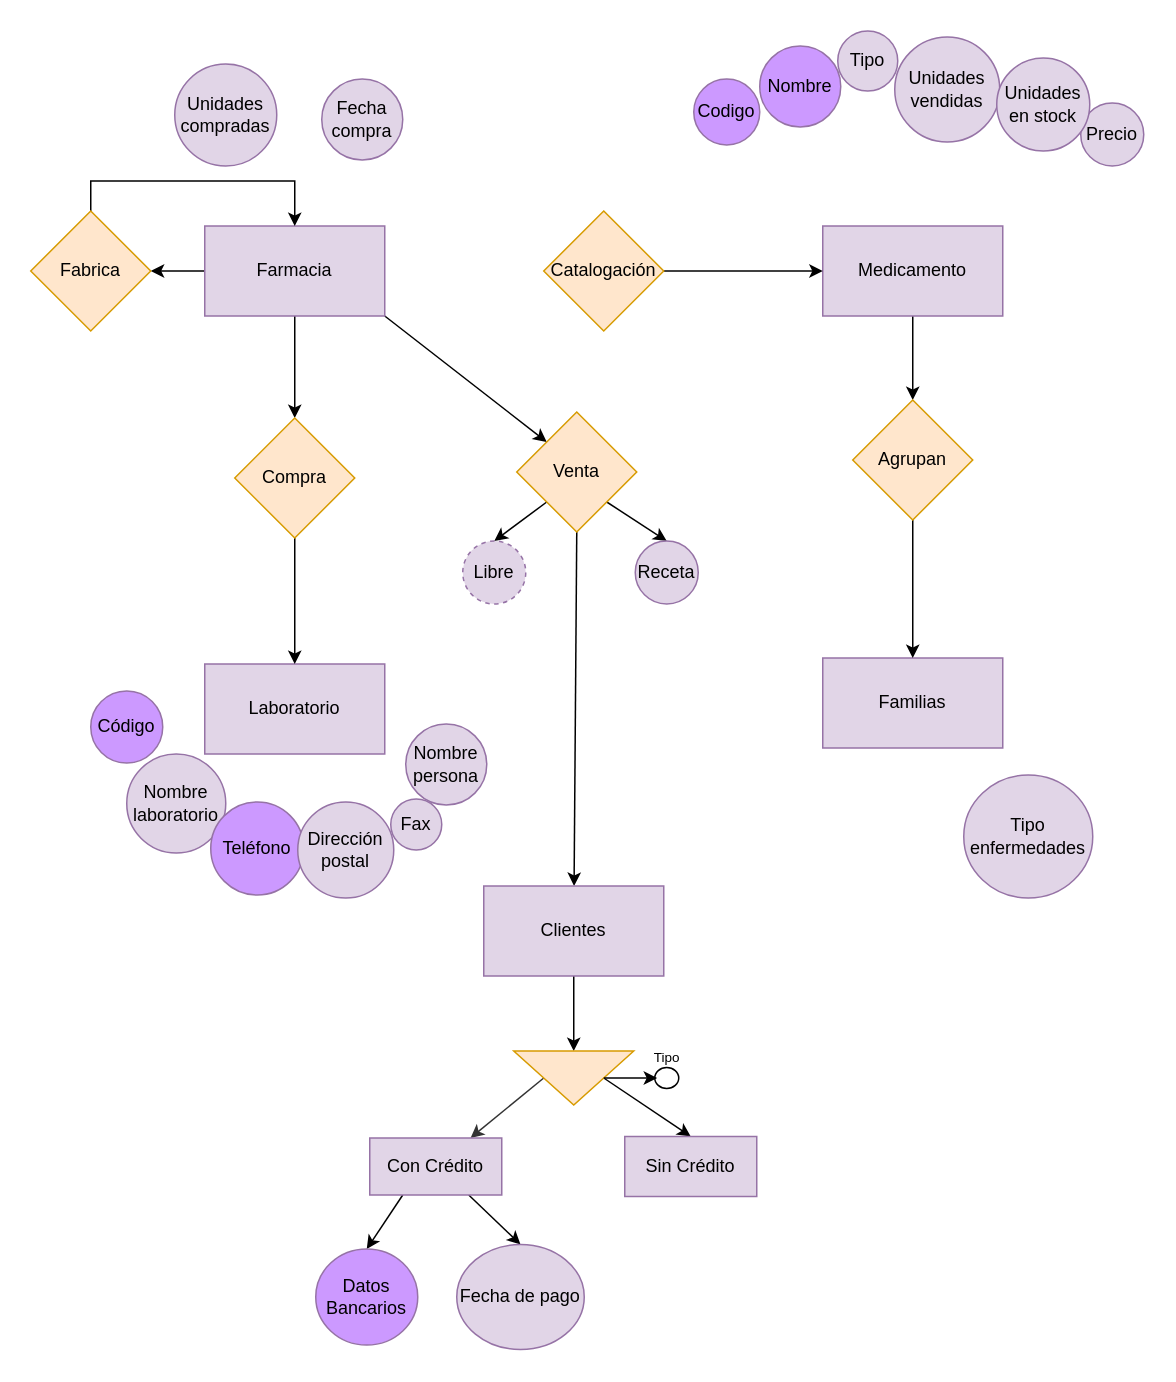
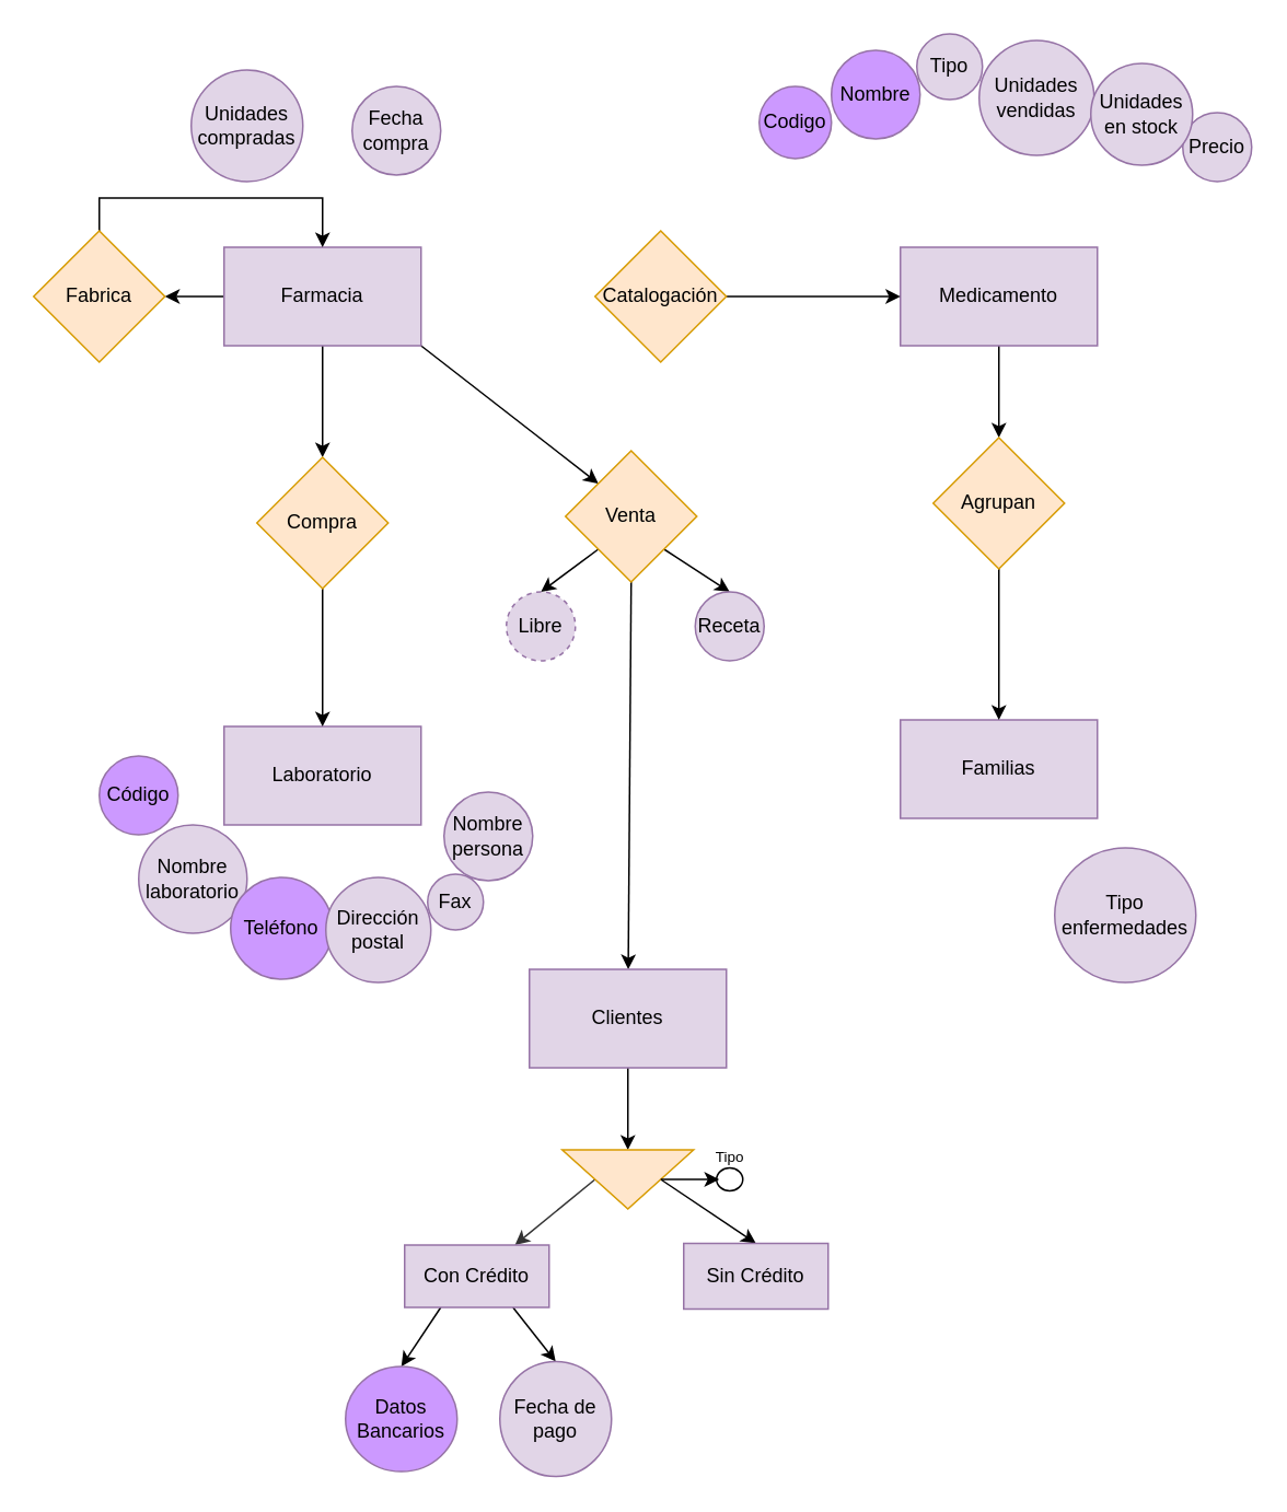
- <mxCell id="51" value="Fecha de pago" style="ellipse;whiteSpace=wrap;html=1;fillColor=#e1d5e7;strokeColor=#9673a6;" parent="1" vertex="1"><mxGeometry x="304" y="829" width="85" height="70" as="geometry" /></mxCell>
+ <mxCell id="51" value="Fecha de pago" style="ellipse;whiteSpace=wrap;html=1;fillColor=#e1d5e7;strokeColor=#9673a6;" parent="1" vertex="1"><mxGeometry x="304" y="829" width="68" height="70" as="geometry" /></mxCell>
